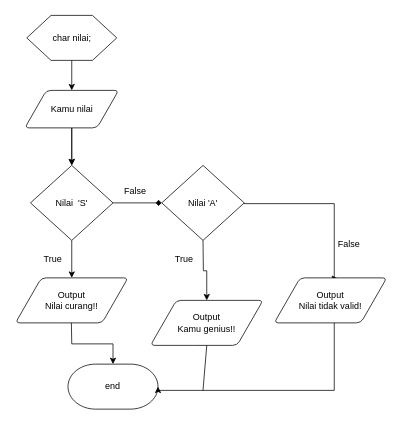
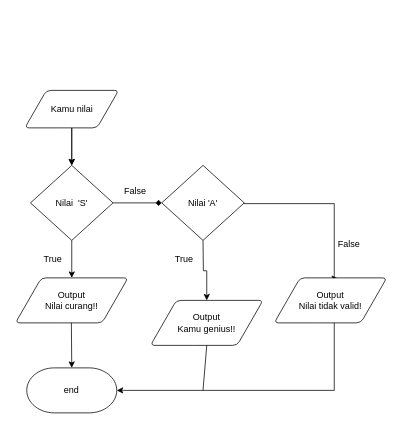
- <mxCell id="2" value="char nilai;" style="verticalLabelPosition=middle;verticalAlign=middle;html=1;shape=hexagon;perimeter=hexagonPerimeter2;arcSize=6;size=0.27;fontFamily=Helvetica;labelPosition=center;align=center;strokeWidth=1;" parent="1" vertex="1"><mxGeometry x="35" y="20" width="120" height="60" as="geometry" /></mxCell>
- <mxCell id="10" style="edgeStyle=orthogonalEdgeStyle;rounded=0;orthogonalLoop=1;jettySize=auto;html=1;entryX=0.5;entryY=0;entryDx=0;entryDy=0;fontFamily=Helvetica;strokeWidth=1;fillColor=#f5f5f5;strokeColor=#000000;shadow=0;" edge="1" parent="1" source="2" target="9"><mxGeometry relative="1" as="geometry"><mxPoint x="94.5" y="80" as="sourcePoint" /><mxPoint x="94.5" y="120" as="targetPoint" /></mxGeometry></mxCell>
- <mxCell id="4" value="end" style="strokeWidth=1;html=1;shape=mxgraph.flowchart.terminator;whiteSpace=wrap;fontFamily=Helvetica;" parent="1" vertex="1"><mxGeometry x="90" y="485" width="120" height="60" as="geometry" /></mxCell>
+ <mxCell id="4" value="end" style="strokeWidth=1;html=1;shape=mxgraph.flowchart.terminator;whiteSpace=wrap;fontFamily=Helvetica;" parent="1" vertex="1"><mxGeometry x="35" y="490" width="120" height="60" as="geometry" /></mxCell>
